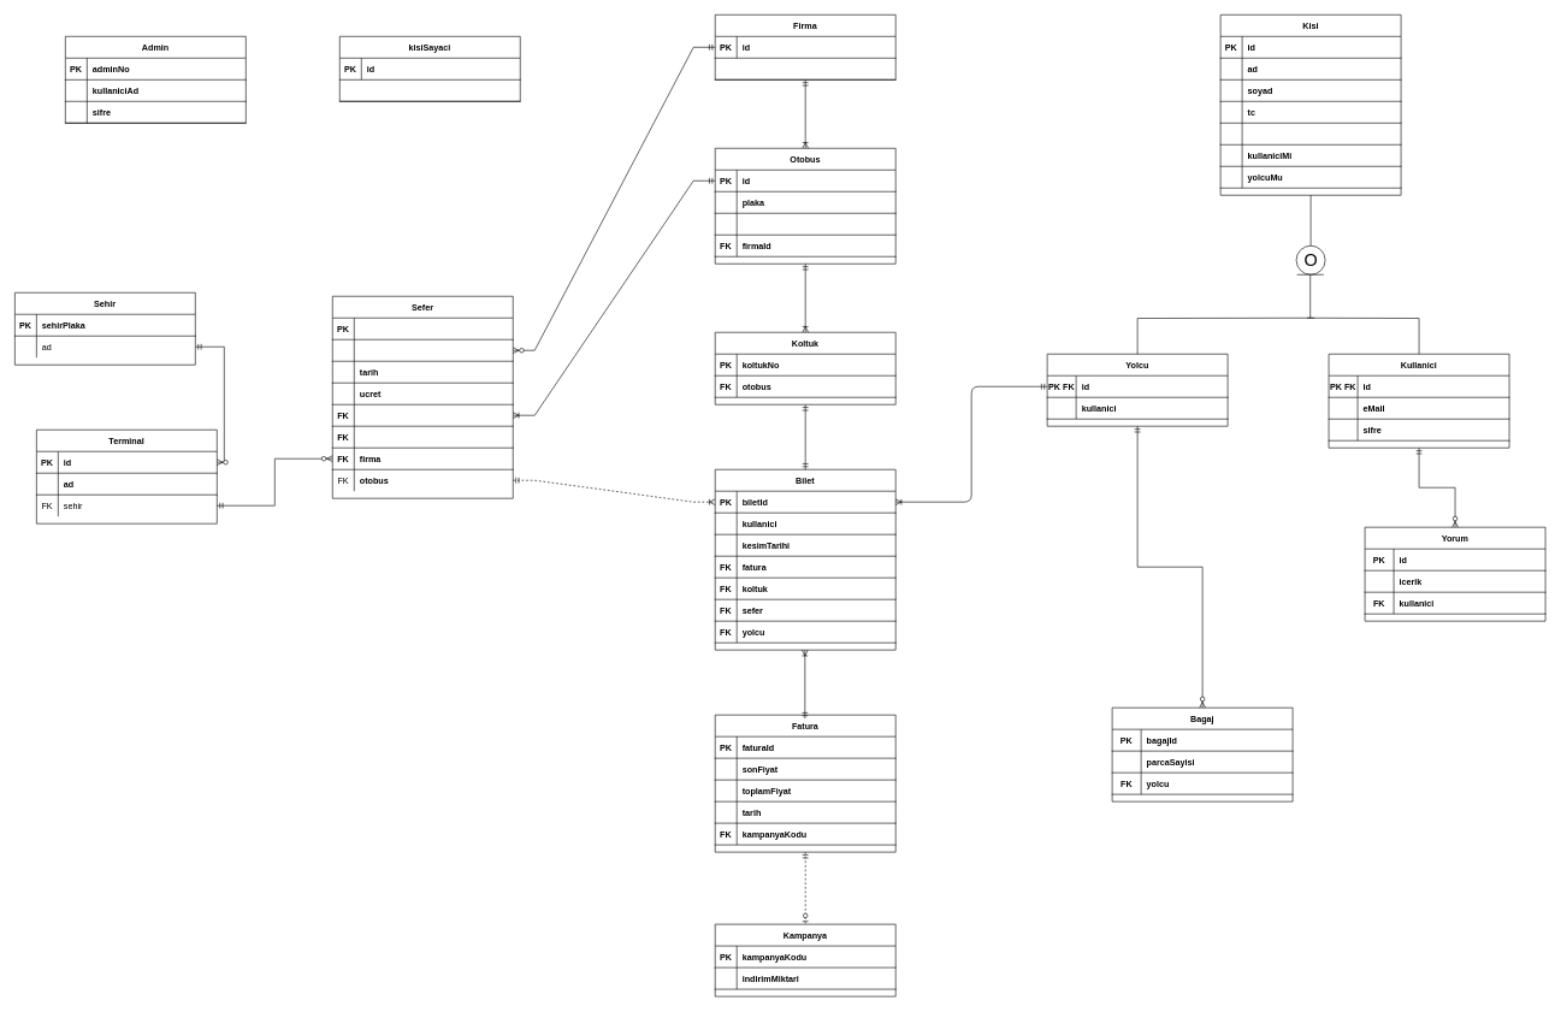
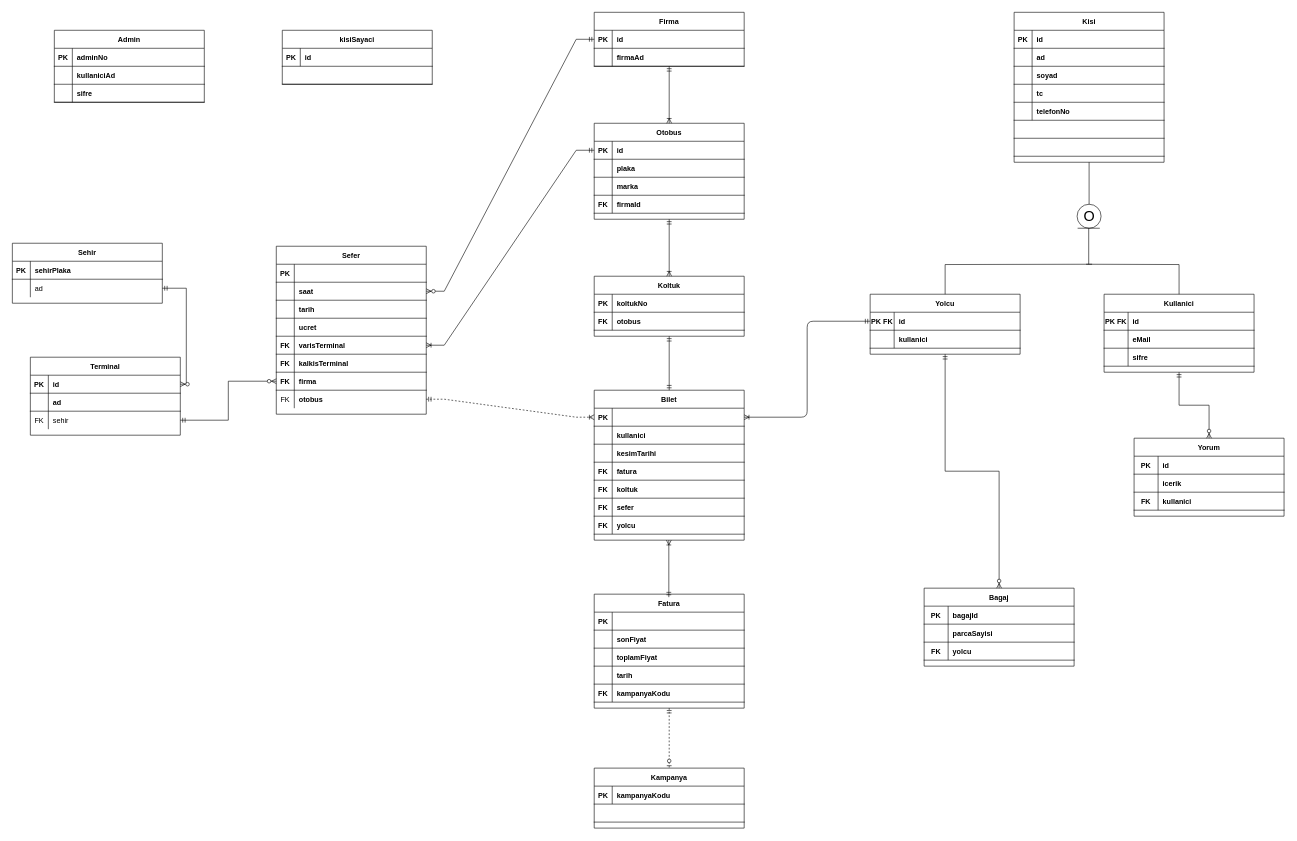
+ <mxCell id="49" value="firmaAd" style="shape=partialRectangle;overflow=hidden;connectable=0;fillColor=none;top=0;left=0;bottom=0;right=0;align=left;spacingLeft=6;fontStyle=1;" parent="47" vertex="1"><mxGeometry x="30" width="220" height="30" as="geometry"><mxRectangle width="220" height="30" as="alternateBounds" /></mxGeometry></mxCell>
+ <mxCell id="141" value="telefonNo" style="shape=partialRectangle;overflow=hidden;connectable=0;fillColor=none;top=0;left=0;bottom=0;right=0;align=left;spacingLeft=6;fontStyle=1;" parent="139" vertex="1"><mxGeometry x="30" width="220" height="30" as="geometry"><mxRectangle width="220" height="30" as="alternateBounds" /></mxGeometry></mxCell>
- <mxCell id="144" value="kullaniciMi" style="shape=partialRectangle;overflow=hidden;connectable=0;fillColor=none;top=0;left=0;bottom=0;right=0;align=left;spacingLeft=6;fontStyle=1;" parent="142" vertex="1"><mxGeometry x="30" width="220" height="30" as="geometry"><mxRectangle width="220" height="30" as="alternateBounds" /></mxGeometry></mxCell>
- <mxCell id="147" value="yolcuMu" style="shape=partialRectangle;overflow=hidden;connectable=0;fillColor=none;top=0;left=0;bottom=0;right=0;align=left;spacingLeft=6;fontStyle=1;" parent="145" vertex="1"><mxGeometry x="30" width="220" height="30" as="geometry"><mxRectangle width="220" height="30" as="alternateBounds" /></mxGeometry></mxCell>
+ <mxCell id="60" value="marka" style="shape=partialRectangle;overflow=hidden;connectable=0;fillColor=none;top=0;left=0;bottom=0;right=0;align=left;spacingLeft=6;fontStyle=1;" parent="58" vertex="1"><mxGeometry x="30" width="220" height="30" as="geometry"><mxRectangle width="220" height="30" as="alternateBounds" /></mxGeometry></mxCell>
+ <mxCell id="24" value="saat" style="shape=partialRectangle;overflow=hidden;connectable=0;fillColor=none;top=0;left=0;bottom=0;right=0;align=left;spacingLeft=6;fontStyle=1;" parent="22" vertex="1"><mxGeometry x="30" width="220" height="30" as="geometry"><mxRectangle width="220" height="30" as="alternateBounds" /></mxGeometry></mxCell>
+ <mxCell id="33" value="varisTerminal" style="shape=partialRectangle;overflow=hidden;connectable=0;fillColor=none;top=0;left=0;bottom=0;right=0;align=left;spacingLeft=6;fontStyle=1;" parent="31" vertex="1"><mxGeometry x="30" width="220" height="30" as="geometry"><mxRectangle width="220" height="30" as="alternateBounds" /></mxGeometry></mxCell>
+ <mxCell id="36" value="kalkisTerminal" style="shape=partialRectangle;overflow=hidden;connectable=0;fillColor=none;top=0;left=0;bottom=0;right=0;align=left;spacingLeft=6;fontStyle=1;" parent="34" vertex="1"><mxGeometry x="30" width="220" height="30" as="geometry"><mxRectangle width="220" height="30" as="alternateBounds" /></mxGeometry></mxCell>
- <mxCell id="76" value="biletId" style="shape=partialRectangle;overflow=hidden;connectable=0;fillColor=none;top=0;left=0;bottom=0;right=0;align=left;spacingLeft=6;fontStyle=1;" parent="74" vertex="1"><mxGeometry x="30" width="220" height="30" as="geometry"><mxRectangle width="220" height="30" as="alternateBounds" /></mxGeometry></mxCell>
- <mxCell id="98" value="faturaId" style="shape=partialRectangle;overflow=hidden;connectable=0;fillColor=none;top=0;left=0;bottom=0;right=0;align=left;spacingLeft=6;fontStyle=1;" parent="96" vertex="1"><mxGeometry x="30" width="220" height="30" as="geometry"><mxRectangle width="220" height="30" as="alternateBounds" /></mxGeometry></mxCell>
- <mxCell id="118" value="indirimMiktari" style="shape=partialRectangle;overflow=hidden;connectable=0;fillColor=none;top=0;left=0;bottom=0;right=0;align=left;spacingLeft=6;fontStyle=1;" parent="116" vertex="1"><mxGeometry x="30" width="220" height="30" as="geometry"><mxRectangle width="220" height="30" as="alternateBounds" /></mxGeometry></mxCell>
